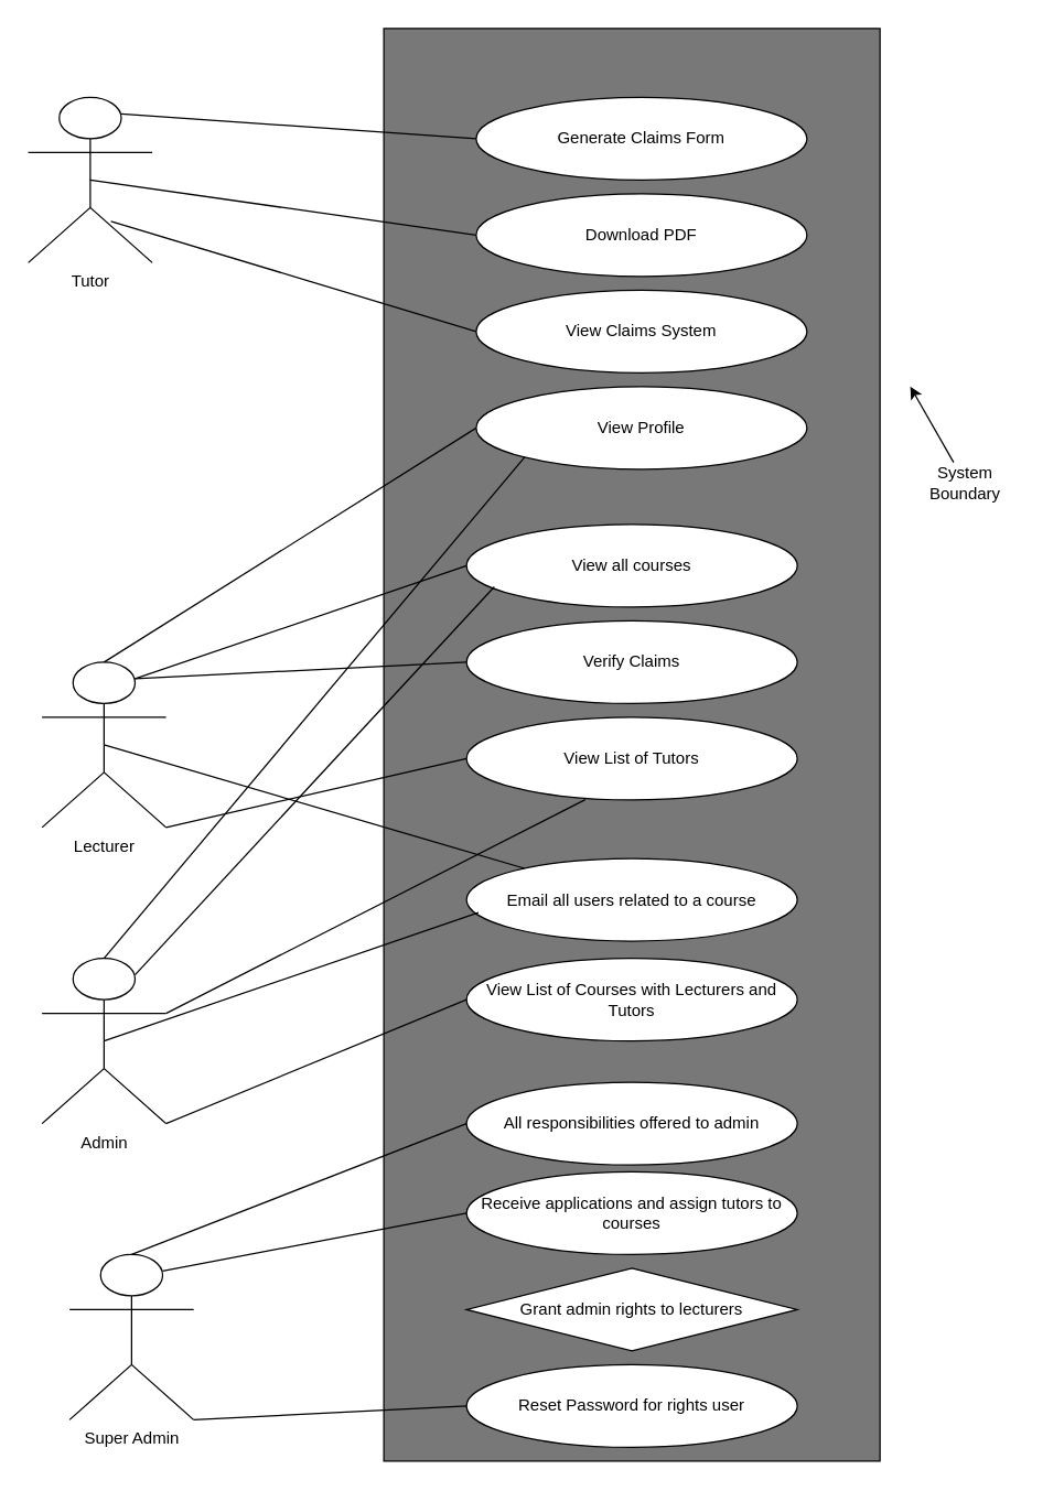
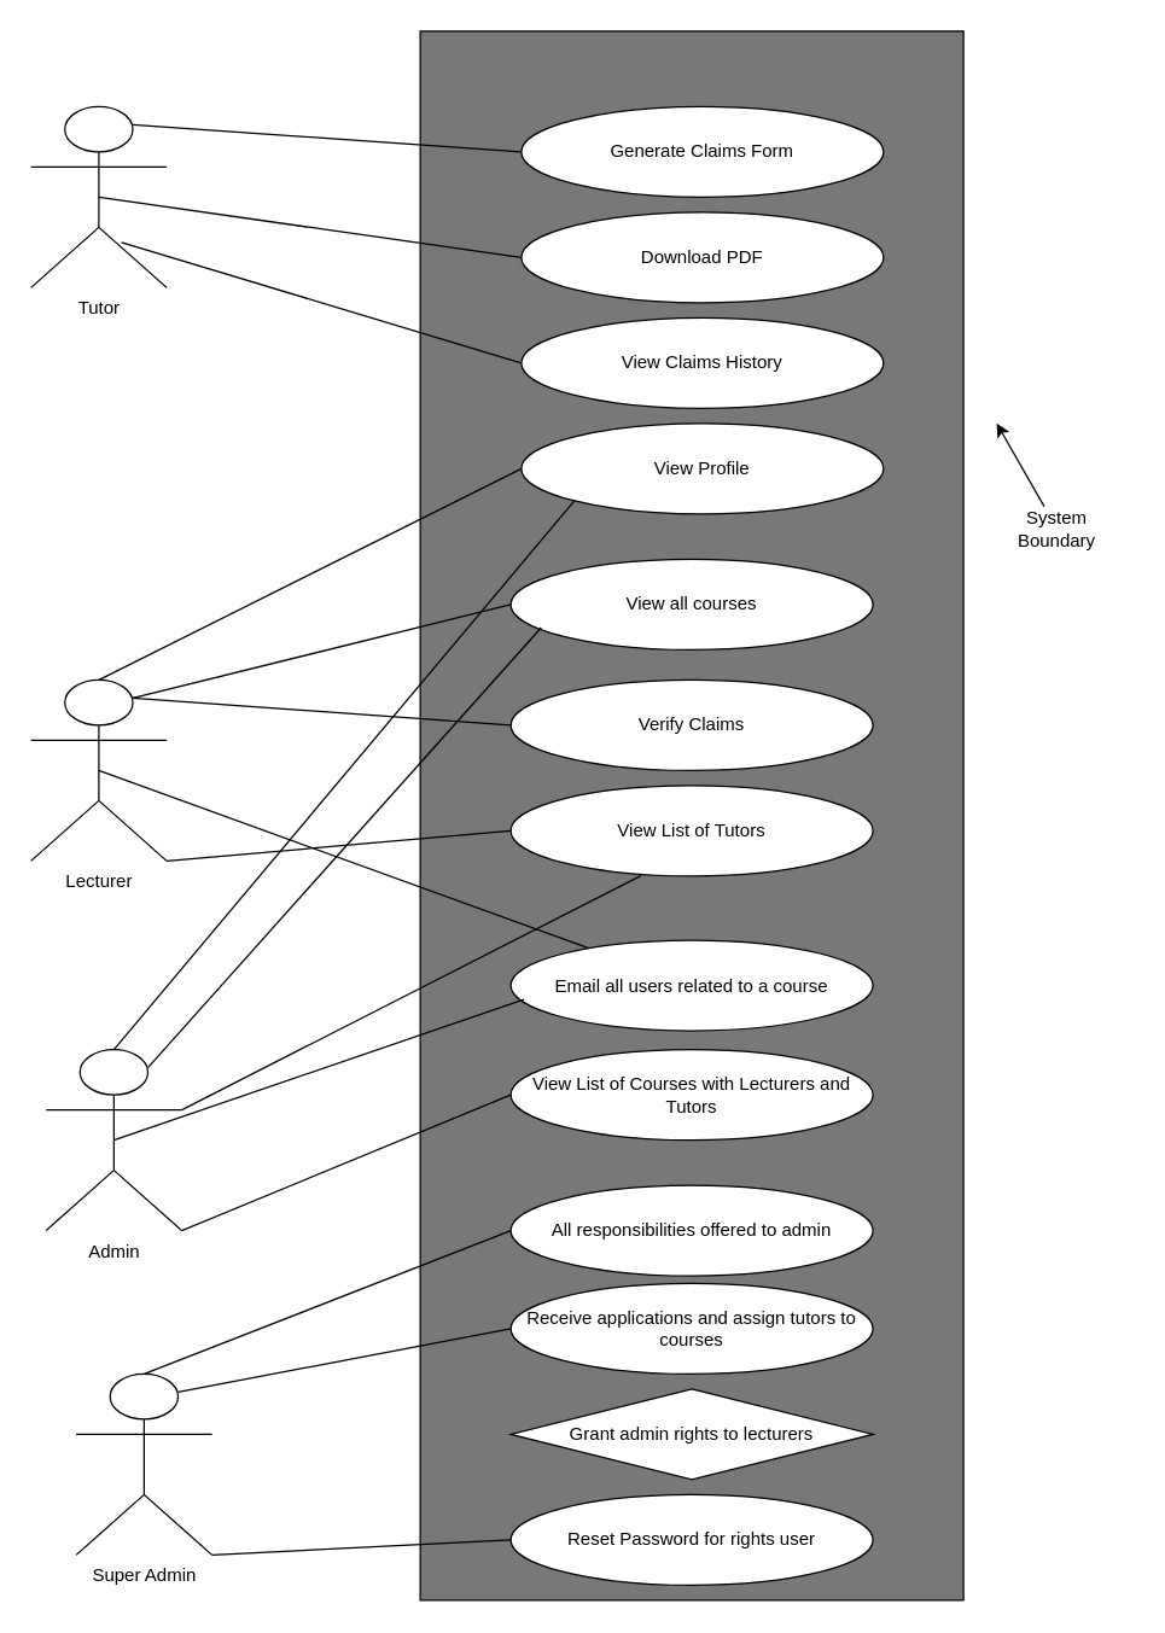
- <mxCell id="8" value="View Claims System" style="ellipse;whiteSpace=wrap;html=1;" parent="1" vertex="1"><mxGeometry x="345" y="210" width="240" height="60" as="geometry" /></mxCell>
+ <mxCell id="8" value="View Claims History" style="ellipse;whiteSpace=wrap;html=1;" parent="1" vertex="1"><mxGeometry x="345" y="210" width="240" height="60" as="geometry" /></mxCell>
- <mxCell id="22" value="View all courses" style="ellipse;whiteSpace=wrap;html=1;" parent="1" vertex="1"><mxGeometry x="338" y="380" width="240" height="60" as="geometry" /></mxCell>
+ <mxCell id="22" value="View all courses" style="ellipse;whiteSpace=wrap;html=1;" parent="1" vertex="1"><mxGeometry x="338" y="370" width="240" height="60" as="geometry" /></mxCell>
- <mxCell id="4" value="Lecturer" style="shape=umlActor;verticalLabelPosition=bottom;labelBackgroundColor=#ffffff;verticalAlign=top;html=1;outlineConnect=0;" parent="1" vertex="1"><mxGeometry x="30" y="480" width="90" height="120" as="geometry" /></mxCell>
+ <mxCell id="4" value="Lecturer" style="shape=umlActor;verticalLabelPosition=bottom;labelBackgroundColor=#ffffff;verticalAlign=top;html=1;outlineConnect=0;" parent="1" vertex="1"><mxGeometry x="20" y="450" width="90" height="120" as="geometry" /></mxCell>
